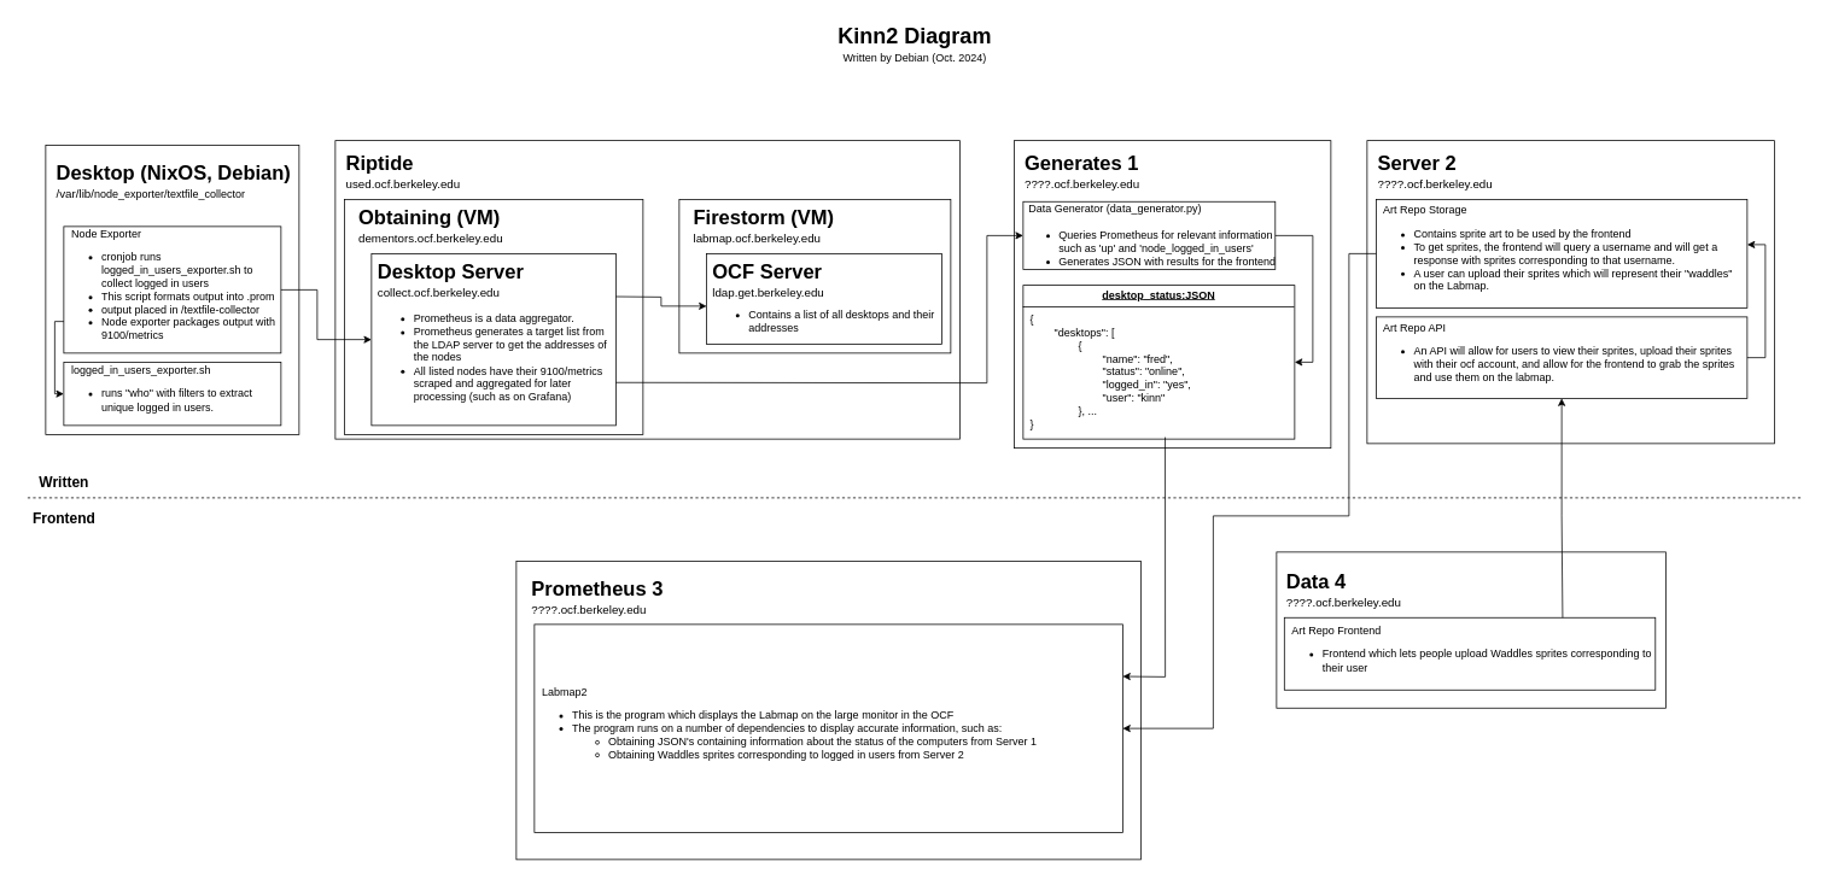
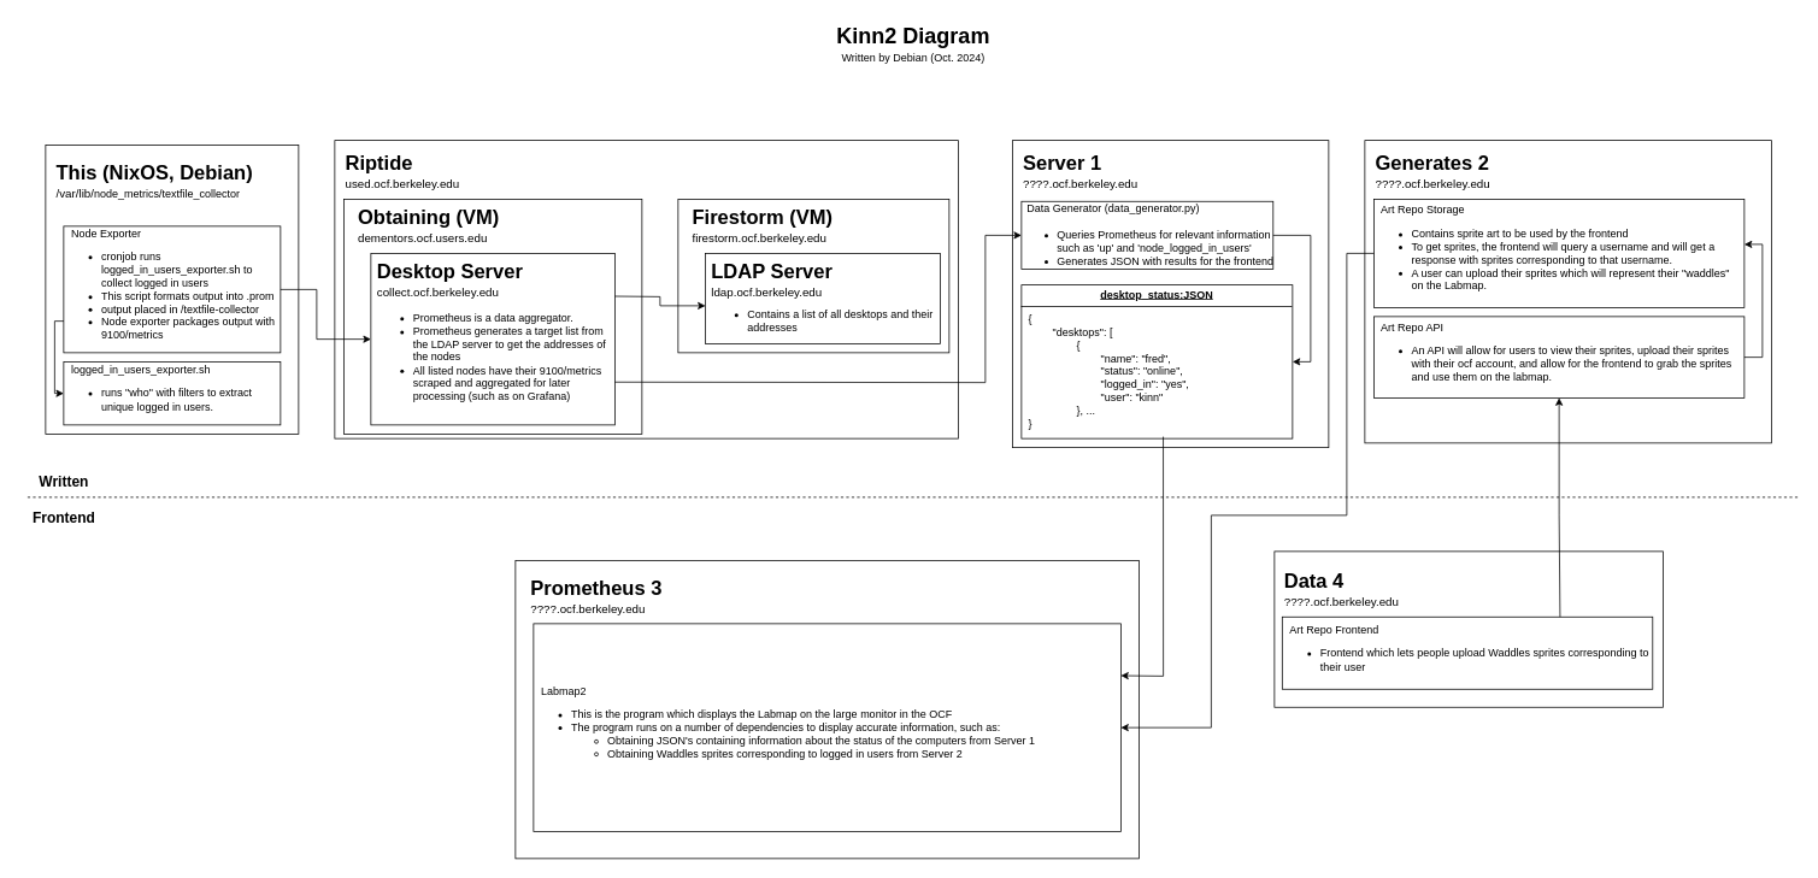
- <mxCell id="25" value="&lt;span style=&quot;font-size: 22px;&quot;&gt;Generates 1&lt;/span&gt;" style="text;strokeColor=none;fillColor=none;html=1;fontSize=24;fontStyle=1;verticalAlign=middle;align=left;" vertex="1" parent="1"><mxGeometry x="1130" y="160" width="260" height="40" as="geometry" /></mxCell>
+ <mxCell id="25" value="&lt;span style=&quot;font-size: 22px;&quot;&gt;Server 1&lt;/span&gt;" style="text;strokeColor=none;fillColor=none;html=1;fontSize=24;fontStyle=1;verticalAlign=middle;align=left;" vertex="1" parent="1"><mxGeometry x="1130" y="160" width="260" height="40" as="geometry" /></mxCell>
- <mxCell id="40" value="&lt;span style=&quot;font-size: 22px;&quot;&gt;Server 2&lt;/span&gt;" style="text;strokeColor=none;fillColor=none;html=1;fontSize=24;fontStyle=1;verticalAlign=middle;align=left;" vertex="1" parent="1"><mxGeometry x="1520" y="160" width="260" height="40" as="geometry" /></mxCell>
+ <mxCell id="40" value="&lt;span style=&quot;font-size: 22px;&quot;&gt;Generates 2&lt;/span&gt;" style="text;strokeColor=none;fillColor=none;html=1;fontSize=24;fontStyle=1;verticalAlign=middle;align=left;" vertex="1" parent="1"><mxGeometry x="1520" y="160" width="260" height="40" as="geometry" /></mxCell>
- <mxCell id="10" value="&lt;font style=&quot;font-size: 22px;&quot;&gt;Desktop (NixOS, Debian)&lt;/font&gt;" style="text;strokeColor=none;fillColor=none;html=1;fontSize=24;fontStyle=1;verticalAlign=middle;align=left;" vertex="1" parent="1"><mxGeometry x="60" y="170" width="260" height="40" as="geometry" /></mxCell>
+ <mxCell id="10" value="&lt;font style=&quot;font-size: 22px;&quot;&gt;This (NixOS, Debian)&lt;/font&gt;" style="text;strokeColor=none;fillColor=none;html=1;fontSize=24;fontStyle=1;verticalAlign=middle;align=left;" vertex="1" parent="1"><mxGeometry x="60" y="170" width="260" height="40" as="geometry" /></mxCell>
- <mxCell id="12" value="&lt;span style=&quot;font-size: 13px; font-weight: 400;&quot;&gt;/var/lib/&lt;/span&gt;&lt;span style=&quot;font-weight: normal; font-size: 12px;&quot;&gt;&lt;font style=&quot;font-size: 12px;&quot;&gt;node_exporter/textfile_collector&lt;/font&gt;&lt;/span&gt;" style="text;strokeColor=none;fillColor=none;html=1;fontSize=24;fontStyle=1;verticalAlign=middle;align=left;" vertex="1" parent="1"><mxGeometry x="60" y="200" width="260" height="20" as="geometry" /></mxCell>
+ <mxCell id="12" value="&lt;span style=&quot;font-size: 13px; font-weight: 400;&quot;&gt;/var/lib/&lt;/span&gt;&lt;span style=&quot;font-weight: normal; font-size: 12px;&quot;&gt;&lt;font style=&quot;font-size: 12px;&quot;&gt;node_metrics/textfile_collector&lt;/font&gt;&lt;/span&gt;" style="text;strokeColor=none;fillColor=none;html=1;fontSize=24;fontStyle=1;verticalAlign=middle;align=left;" vertex="1" parent="1"><mxGeometry x="60" y="200" width="260" height="20" as="geometry" /></mxCell>
- <mxCell id="18" value="&lt;span style=&quot;font-size: 13px; font-weight: 400;&quot;&gt;dementors.ocf.berkeley.edu&lt;/span&gt;" style="text;strokeColor=none;fillColor=none;html=1;fontSize=24;fontStyle=1;verticalAlign=middle;align=left;" vertex="1" parent="1"><mxGeometry x="394" y="250" width="260" height="20" as="geometry" /></mxCell>
+ <mxCell id="18" value="&lt;span style=&quot;font-size: 13px; font-weight: 400;&quot;&gt;dementors.ocf.users.edu&lt;/span&gt;" style="text;strokeColor=none;fillColor=none;html=1;fontSize=24;fontStyle=1;verticalAlign=middle;align=left;" vertex="1" parent="1"><mxGeometry x="394" y="250" width="260" height="20" as="geometry" /></mxCell>
- <mxCell id="36" value="&lt;span style=&quot;font-size: 13px; font-weight: 400;&quot;&gt;labmap.ocf.berkeley.edu&lt;/span&gt;" style="text;strokeColor=none;fillColor=none;html=1;fontSize=24;fontStyle=1;verticalAlign=middle;align=left;" vertex="1" parent="1"><mxGeometry x="764" y="250" width="260" height="20" as="geometry" /></mxCell>
+ <mxCell id="36" value="&lt;span style=&quot;font-size: 13px; font-weight: 400;&quot;&gt;firestorm.ocf.berkeley.edu&lt;/span&gt;" style="text;strokeColor=none;fillColor=none;html=1;fontSize=24;fontStyle=1;verticalAlign=middle;align=left;" vertex="1" parent="1"><mxGeometry x="764" y="250" width="260" height="20" as="geometry" /></mxCell>
- <mxCell id="32" value="&lt;span style=&quot;font-size: 22px;&quot;&gt;OCF Server&lt;/span&gt;" style="text;strokeColor=none;fillColor=none;html=1;fontSize=24;fontStyle=1;verticalAlign=middle;align=left;" vertex="1" parent="1"><mxGeometry x="785" y="280" width="260" height="40" as="geometry" /></mxCell>
+ <mxCell id="32" value="&lt;span style=&quot;font-size: 22px;&quot;&gt;LDAP Server&lt;/span&gt;" style="text;strokeColor=none;fillColor=none;html=1;fontSize=24;fontStyle=1;verticalAlign=middle;align=left;" vertex="1" parent="1"><mxGeometry x="785" y="280" width="260" height="40" as="geometry" /></mxCell>
- <mxCell id="33" value="&lt;span style=&quot;font-size: 13px; font-weight: 400;&quot;&gt;ldap.get.berkeley.edu&lt;/span&gt;" style="text;strokeColor=none;fillColor=none;html=1;fontSize=24;fontStyle=1;verticalAlign=middle;align=left;" vertex="1" parent="1"><mxGeometry x="785" y="310" width="260" height="20" as="geometry" /></mxCell>
+ <mxCell id="33" value="&lt;span style=&quot;font-size: 13px; font-weight: 400;&quot;&gt;ldap.ocf.berkeley.edu&lt;/span&gt;" style="text;strokeColor=none;fillColor=none;html=1;fontSize=24;fontStyle=1;verticalAlign=middle;align=left;" vertex="1" parent="1"><mxGeometry x="785" y="310" width="260" height="20" as="geometry" /></mxCell>
